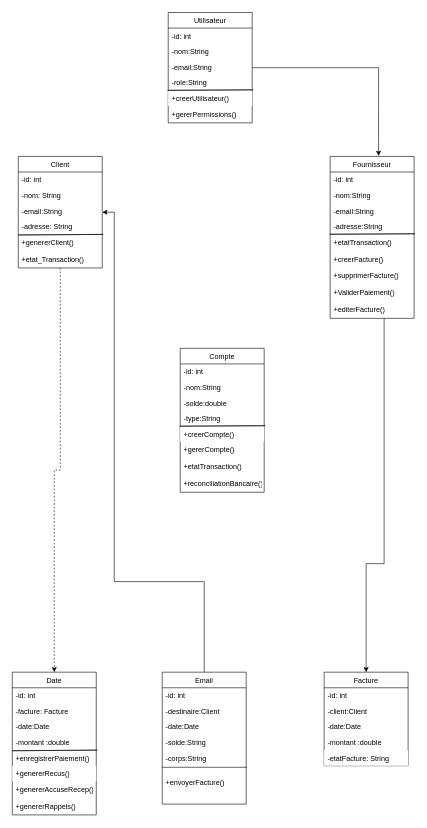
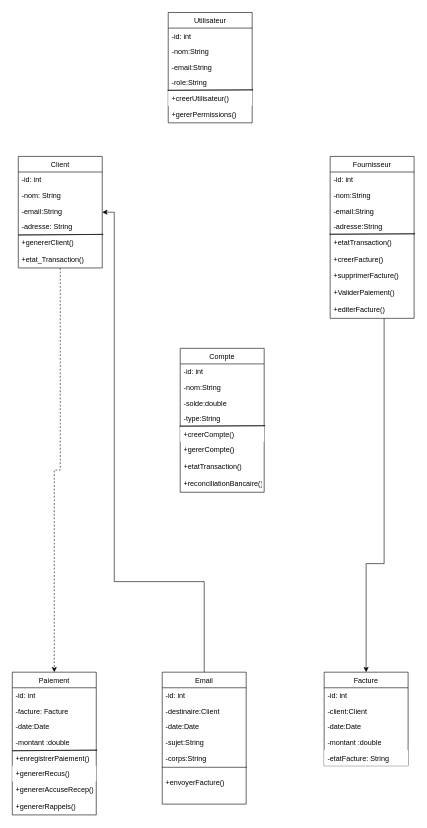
- <mxCell id="49" style="edgeStyle=orthogonalEdgeStyle;rounded=0;orthogonalLoop=1;jettySize=auto;html=1;entryX=0.577;entryY=-0.003;entryDx=0;entryDy=0;entryPerimeter=0;" edge="1" parent="1" source="59" target="38"><mxGeometry relative="1" as="geometry" /></mxCell>
- <mxCell id="8" value="Date" style="swimlane;fontStyle=0;childLayout=stackLayout;horizontal=1;startSize=26;fillColor=none;horizontalStack=0;resizeParent=1;resizeParentMax=0;resizeLast=0;collapsible=1;marginBottom=0;" parent="1" vertex="1"><mxGeometry x="20" y="1120" width="140" height="238" as="geometry" /></mxCell>
+ <mxCell id="8" value="Paiement" style="swimlane;fontStyle=0;childLayout=stackLayout;horizontal=1;startSize=26;fillColor=none;horizontalStack=0;resizeParent=1;resizeParentMax=0;resizeLast=0;collapsible=1;marginBottom=0;" parent="1" vertex="1"><mxGeometry x="20" y="1120" width="140" height="238" as="geometry" /></mxCell>
- <mxCell id="55" value="-solde:String" style="text;strokeColor=none;fillColor=none;align=left;verticalAlign=top;spacingLeft=4;spacingRight=4;overflow=hidden;rotatable=0;points=[[0,0.5],[1,0.5]];portConstraint=eastwest;" vertex="1" parent="51"><mxGeometry y="104" width="140" height="26" as="geometry" /></mxCell>
+ <mxCell id="55" value="-sujet:String" style="text;strokeColor=none;fillColor=none;align=left;verticalAlign=top;spacingLeft=4;spacingRight=4;overflow=hidden;rotatable=0;points=[[0,0.5],[1,0.5]];portConstraint=eastwest;" vertex="1" parent="51"><mxGeometry y="104" width="140" height="26" as="geometry" /></mxCell>
